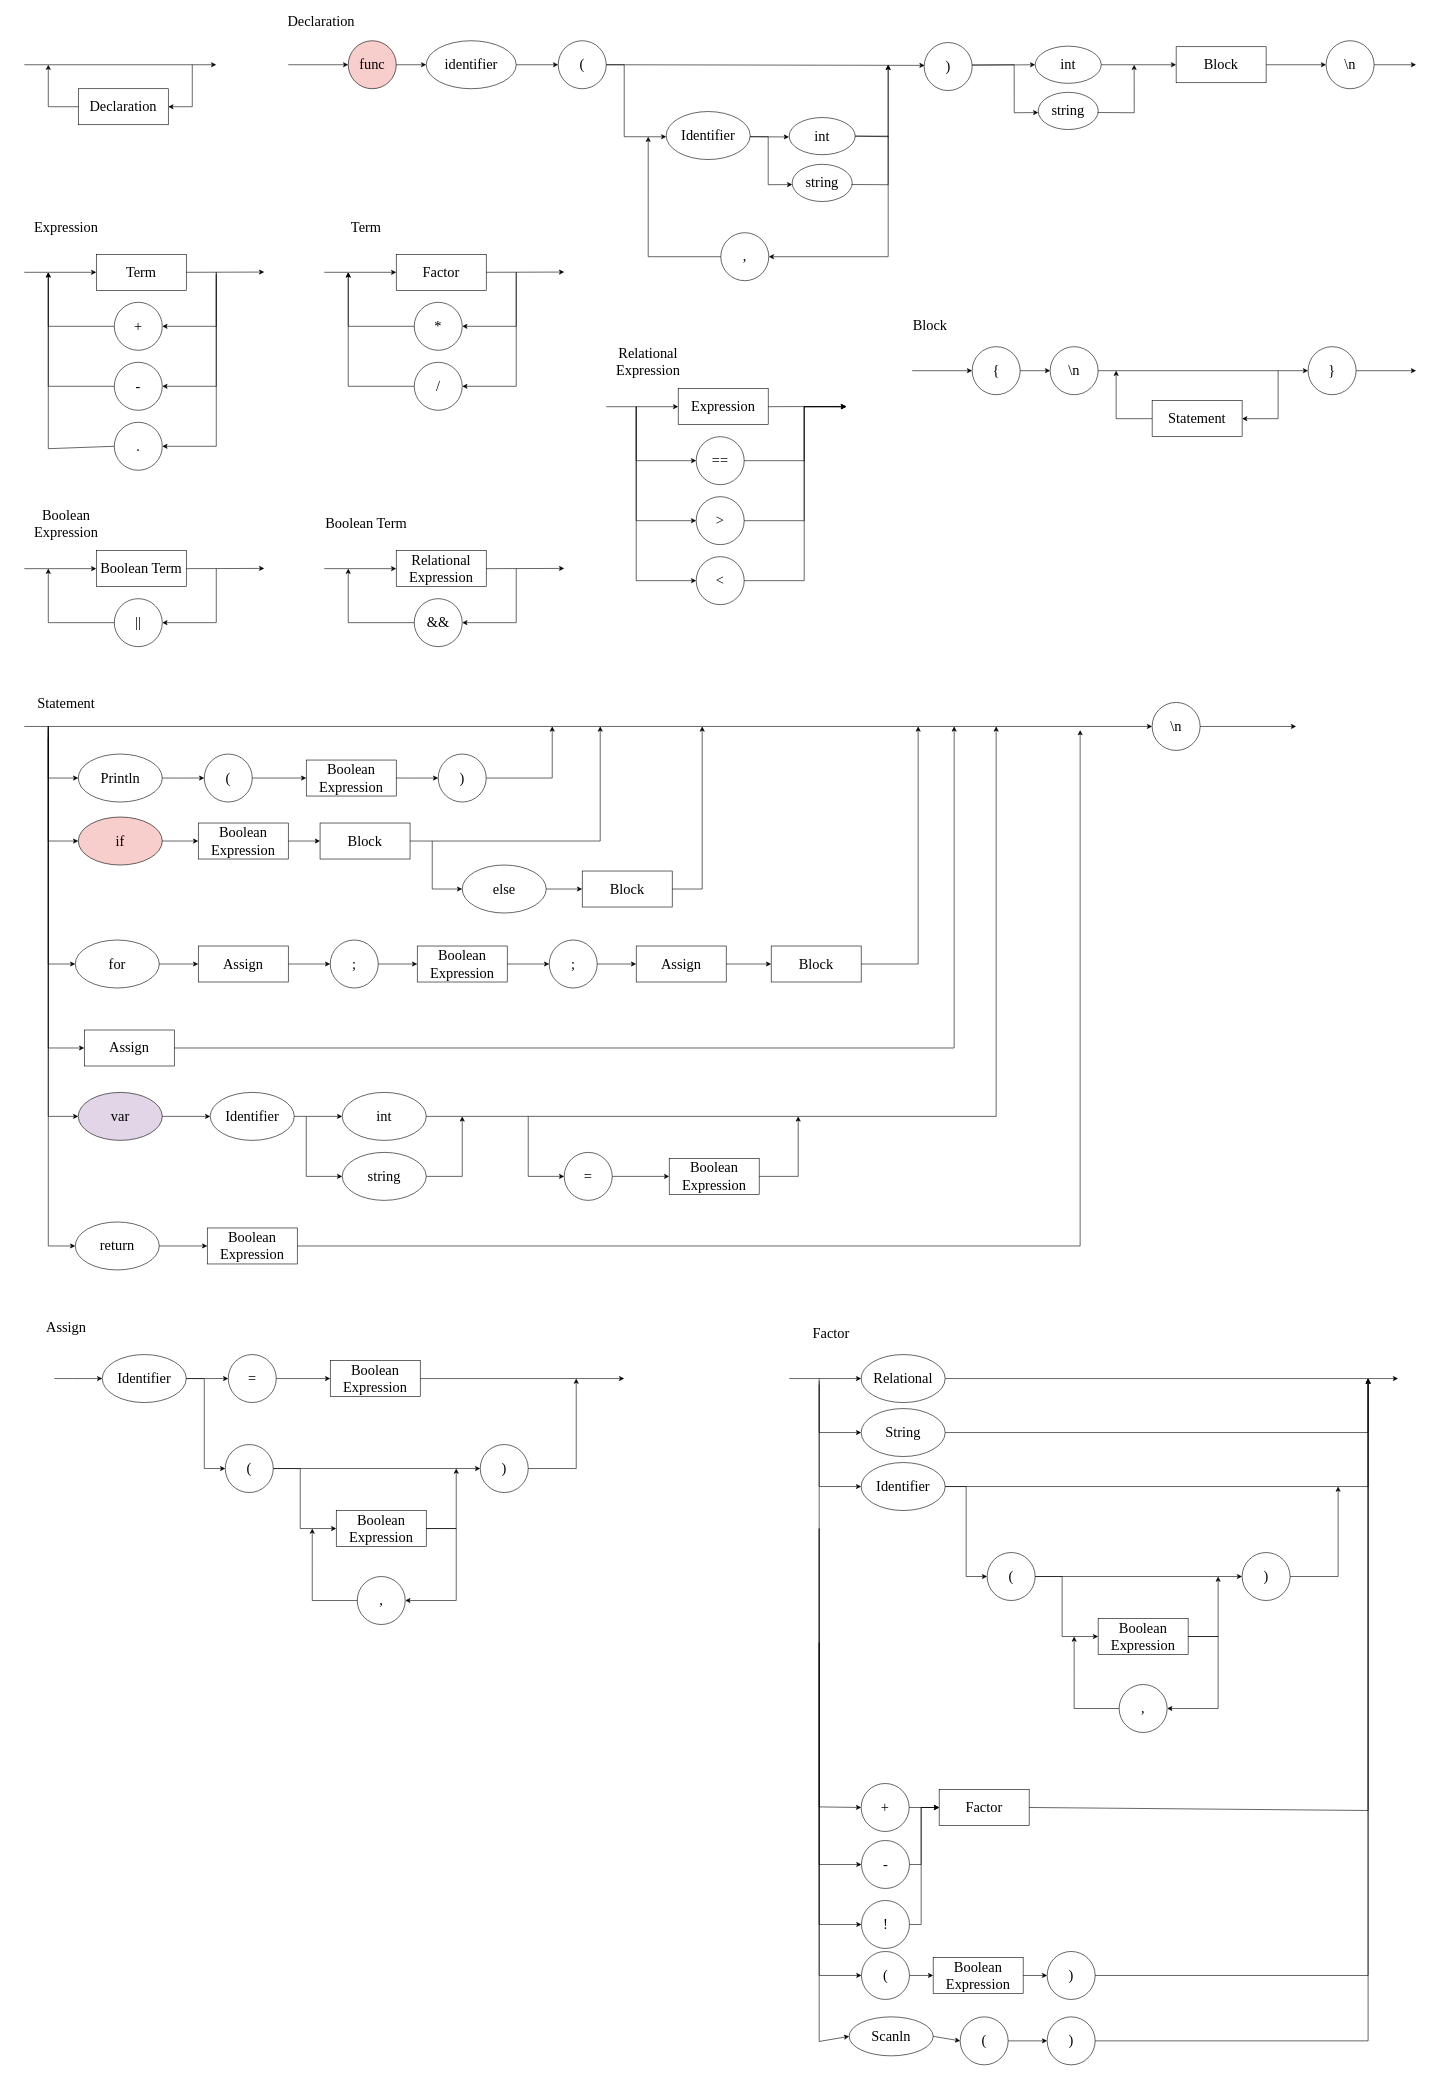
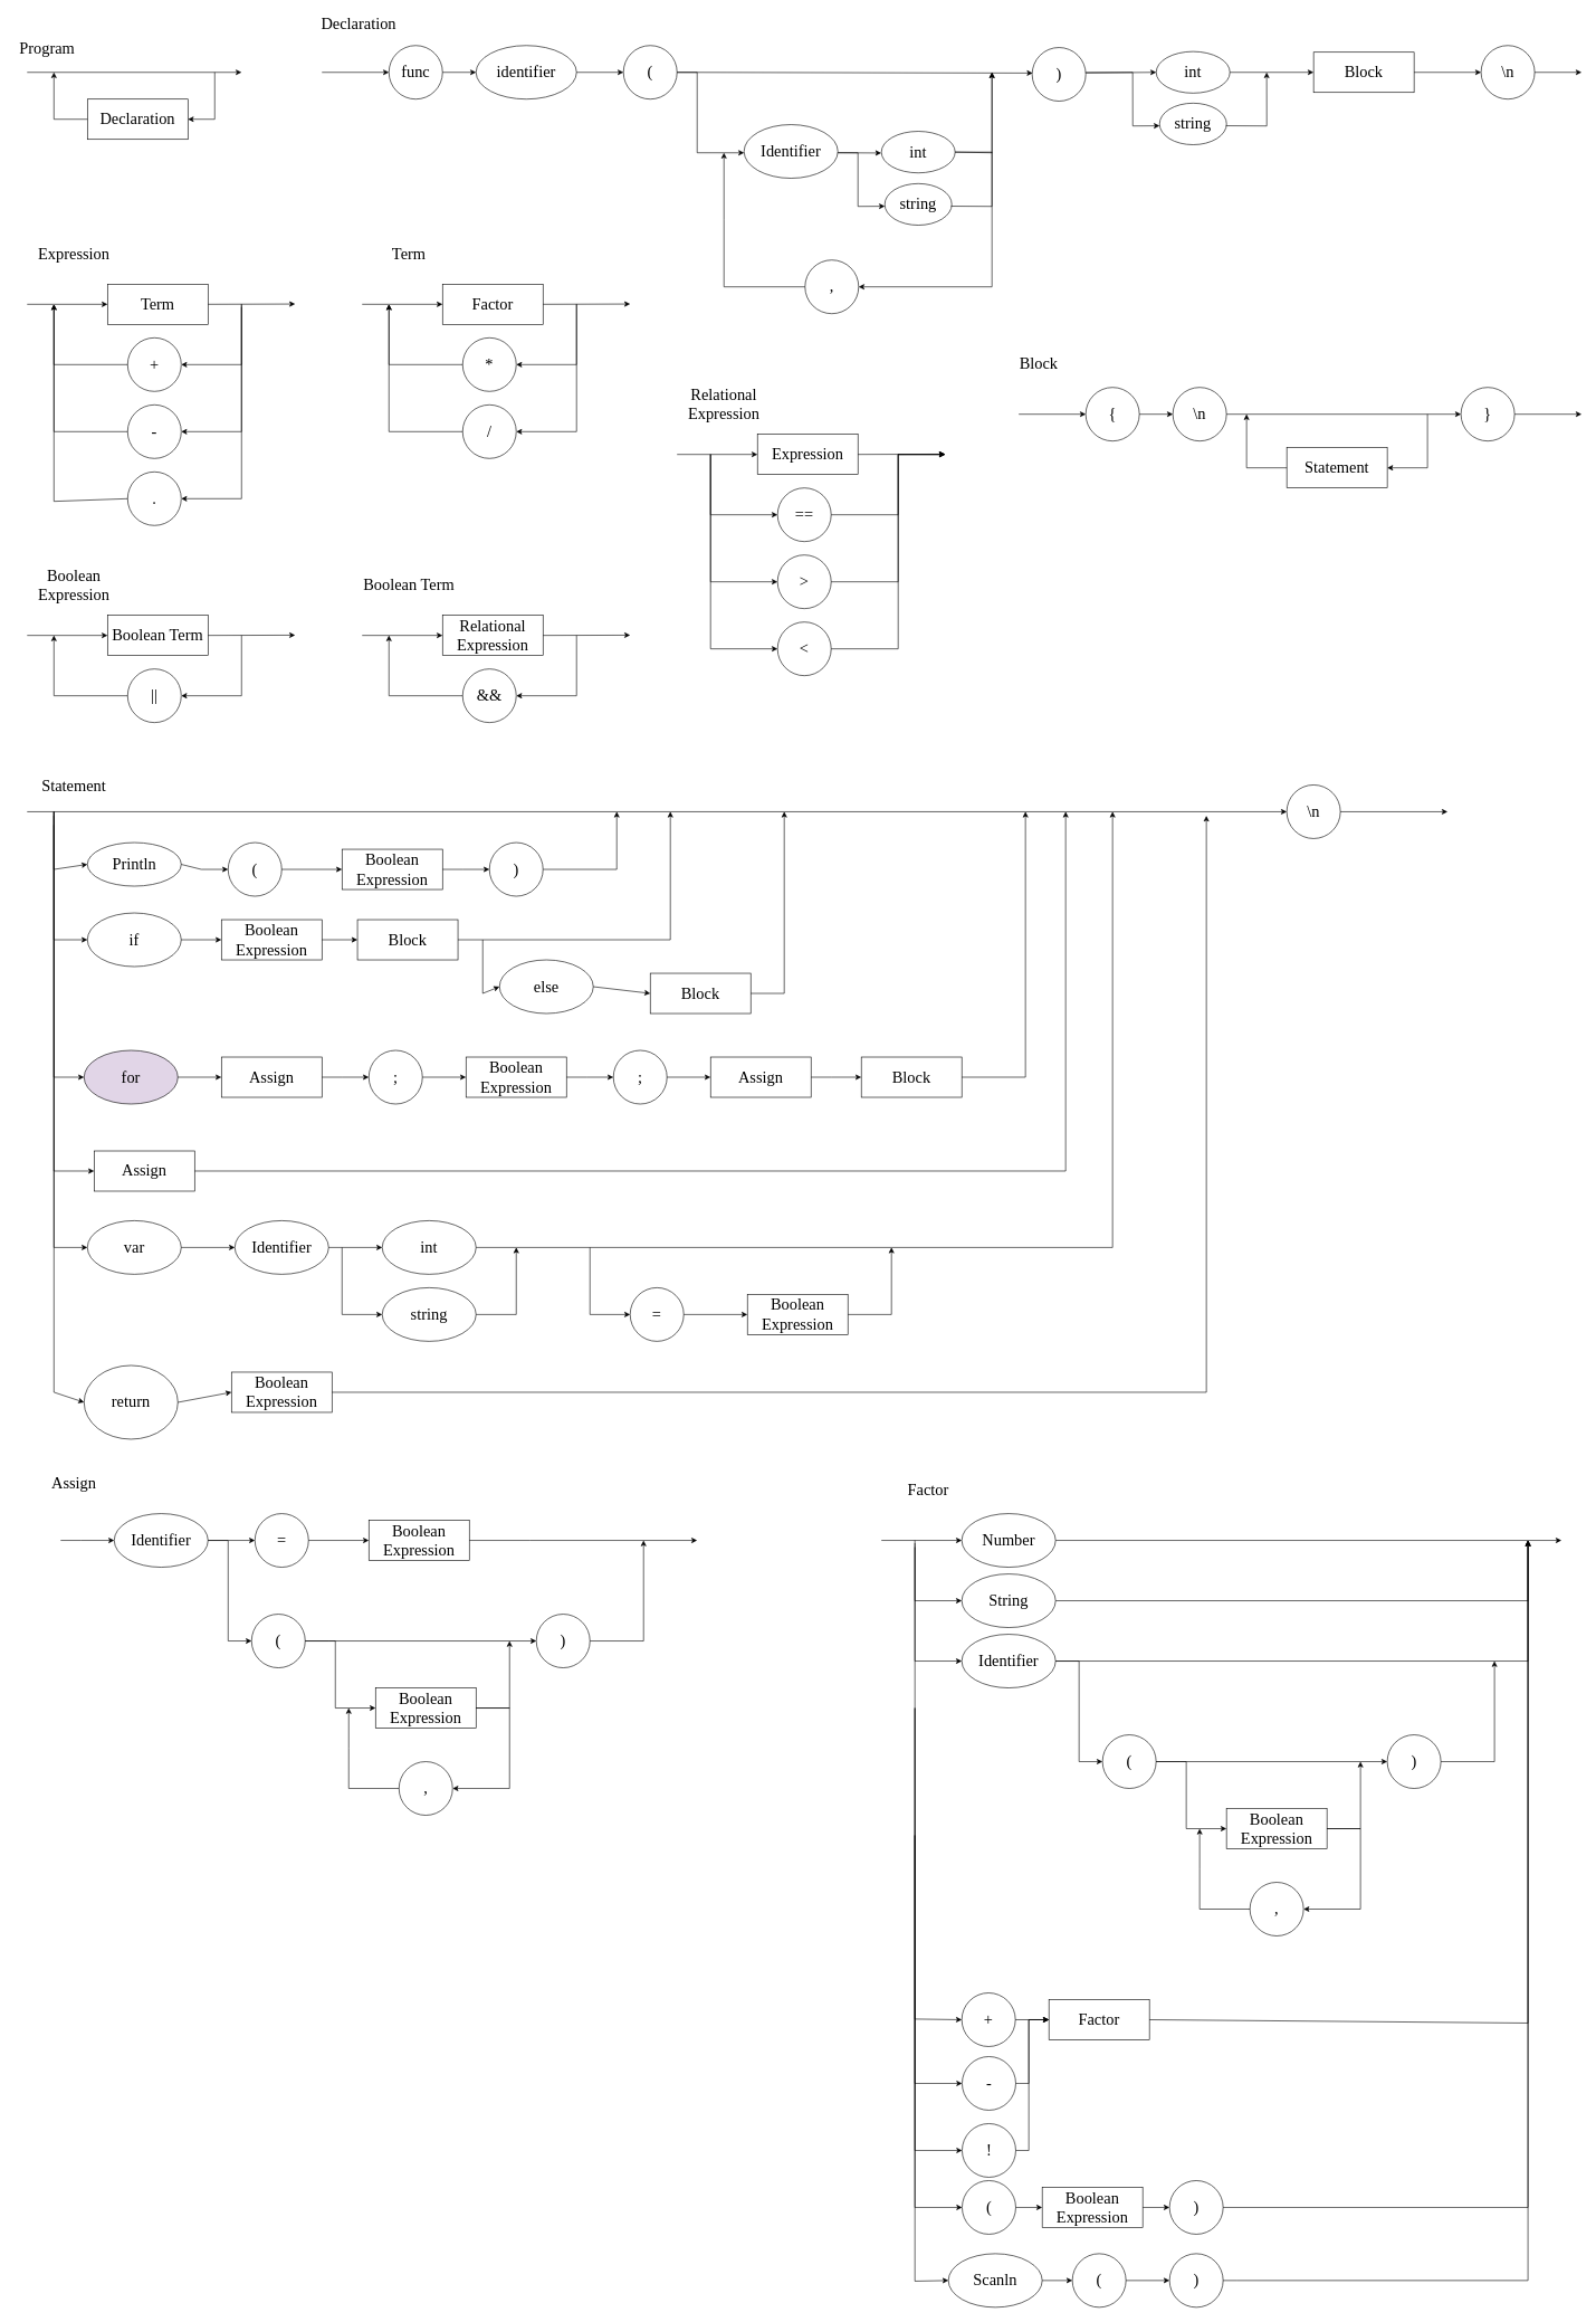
+ <mxCell id="2" value="Program" style="text;html=1;strokeColor=none;fillColor=none;align=center;verticalAlign=middle;whiteSpace=wrap;rounded=0;fontStyle=0;labelBackgroundColor=none;fontColor=#000000;fontFamily=Sora;fontSource=https%3A%2F%2Ffonts.googleapis.com%2Fcss%3Ffamily%3DSora;fontSize=24;" parent="1" vertex="1"><mxGeometry x="20" y="57" width="100" height="30" as="geometry" /></mxCell>
- <mxCell id="171" value="func" style="ellipse;whiteSpace=wrap;html=1;fontSize=24;fontStyle=0;fontFamily=Sora;fontSource=https%3A%2F%2Ffonts.googleapis.com%2Fcss%3Ffamily%3DSora;fillColor=#f8cecc;" vertex="1" parent="1"><mxGeometry x="580" y="67" width="80" height="80" as="geometry" /></mxCell>
+ <mxCell id="171" value="func" style="ellipse;whiteSpace=wrap;html=1;fontSize=24;fontStyle=0;fontFamily=Sora;fontSource=https%3A%2F%2Ffonts.googleapis.com%2Fcss%3Ffamily%3DSora;" vertex="1" parent="1"><mxGeometry x="580" y="67" width="80" height="80" as="geometry" /></mxCell>
- <mxCell id="16" value="Println" style="ellipse;whiteSpace=wrap;html=1;fontSize=24;fontStyle=0;fontFamily=Sora;fontSource=https%3A%2F%2Ffonts.googleapis.com%2Fcss%3Ffamily%3DSora;" parent="1" vertex="1"><mxGeometry x="130" y="1256" width="140" height="80" as="geometry" /></mxCell>
+ <mxCell id="16" value="Println" style="ellipse;whiteSpace=wrap;html=1;fontSize=24;fontStyle=0;fontFamily=Sora;fontSource=https%3A%2F%2Ffonts.googleapis.com%2Fcss%3Ffamily%3DSora;" parent="1" vertex="1"><mxGeometry x="130" y="1256" width="140" height="65" as="geometry" /></mxCell>
- <mxCell id="96" value="if" style="ellipse;whiteSpace=wrap;html=1;fontSize=24;fontStyle=0;fontFamily=Sora;fontSource=https%3A%2F%2Ffonts.googleapis.com%2Fcss%3Ffamily%3DSora;fillColor=#f8cecc;" parent="1" vertex="1"><mxGeometry x="130" y="1361" width="140" height="80" as="geometry" /></mxCell>
+ <mxCell id="96" value="if" style="ellipse;whiteSpace=wrap;html=1;fontSize=24;fontStyle=0;fontFamily=Sora;fontSource=https%3A%2F%2Ffonts.googleapis.com%2Fcss%3Ffamily%3DSora;" parent="1" vertex="1"><mxGeometry x="130" y="1361" width="140" height="80" as="geometry" /></mxCell>
- <mxCell id="102" value="else" style="ellipse;whiteSpace=wrap;html=1;fontSize=24;fontStyle=0;fontFamily=Sora;fontSource=https%3A%2F%2Ffonts.googleapis.com%2Fcss%3Ffamily%3DSora;" parent="1" vertex="1"><mxGeometry x="770" y="1441" width="140" height="80" as="geometry" /></mxCell>
+ <mxCell id="102" value="else" style="ellipse;whiteSpace=wrap;html=1;fontSize=24;fontStyle=0;fontFamily=Sora;fontSource=https%3A%2F%2Ffonts.googleapis.com%2Fcss%3Ffamily%3DSora;" parent="1" vertex="1"><mxGeometry x="745" y="1431" width="140" height="80" as="geometry" /></mxCell>
- <mxCell id="114" value="for" style="ellipse;whiteSpace=wrap;html=1;fontSize=24;fontStyle=0;fontFamily=Sora;fontSource=https%3A%2F%2Ffonts.googleapis.com%2Fcss%3Ffamily%3DSora;" parent="1" vertex="1"><mxGeometry x="125" y="1566" width="140" height="80" as="geometry" /></mxCell>
+ <mxCell id="114" value="for" style="ellipse;whiteSpace=wrap;html=1;fontSize=24;fontStyle=0;fontFamily=Sora;fontSource=https%3A%2F%2Ffonts.googleapis.com%2Fcss%3Ffamily%3DSora;fillColor=#e1d5e7;" parent="1" vertex="1"><mxGeometry x="125" y="1566" width="140" height="80" as="geometry" /></mxCell>
- <mxCell id="147" value="var" style="ellipse;whiteSpace=wrap;html=1;fontSize=24;fontStyle=0;fontFamily=Sora;fontSource=https%3A%2F%2Ffonts.googleapis.com%2Fcss%3Ffamily%3DSora;fillColor=#e1d5e7;" parent="1" vertex="1"><mxGeometry x="130" y="1820" width="140" height="80" as="geometry" /></mxCell>
+ <mxCell id="147" value="var" style="ellipse;whiteSpace=wrap;html=1;fontSize=24;fontStyle=0;fontFamily=Sora;fontSource=https%3A%2F%2Ffonts.googleapis.com%2Fcss%3Ffamily%3DSora;" parent="1" vertex="1"><mxGeometry x="130" y="1820" width="140" height="80" as="geometry" /></mxCell>
- <mxCell id="200" value="return" style="ellipse;whiteSpace=wrap;html=1;fontSize=24;fontStyle=0;fontFamily=Sora;fontSource=https%3A%2F%2Ffonts.googleapis.com%2Fcss%3Ffamily%3DSora;" vertex="1" parent="1"><mxGeometry x="125" y="2036" width="140" height="80" as="geometry" /></mxCell>
+ <mxCell id="200" value="return" style="ellipse;whiteSpace=wrap;html=1;fontSize=24;fontStyle=0;fontFamily=Sora;fontSource=https%3A%2F%2Ffonts.googleapis.com%2Fcss%3Ffamily%3DSora;" vertex="1" parent="1"><mxGeometry x="125" y="2036" width="140" height="110" as="geometry" /></mxCell>
- <mxCell id="43" value="Relational" style="ellipse;whiteSpace=wrap;html=1;fontSize=24;fontStyle=0;fontFamily=Sora;fontSource=https%3A%2F%2Ffonts.googleapis.com%2Fcss%3Ffamily%3DSora;" parent="1" vertex="1"><mxGeometry x="1435" y="2257" width="140" height="80" as="geometry" /></mxCell>
+ <mxCell id="43" value="Number" style="ellipse;whiteSpace=wrap;html=1;fontSize=24;fontStyle=0;fontFamily=Sora;fontSource=https%3A%2F%2Ffonts.googleapis.com%2Fcss%3Ffamily%3DSora;" parent="1" vertex="1"><mxGeometry x="1435" y="2257" width="140" height="80" as="geometry" /></mxCell>
- <mxCell id="108" value="Scanln" style="ellipse;whiteSpace=wrap;html=1;fontSize=24;fontStyle=0;fontFamily=Sora;fontSource=https%3A%2F%2Ffonts.googleapis.com%2Fcss%3Ffamily%3DSora;" parent="1" vertex="1"><mxGeometry x="1415" y="3361" width="140" height="65" as="geometry" /></mxCell>
+ <mxCell id="108" value="Scanln" style="ellipse;whiteSpace=wrap;html=1;fontSize=24;fontStyle=0;fontFamily=Sora;fontSource=https%3A%2F%2Ffonts.googleapis.com%2Fcss%3Ffamily%3DSora;" parent="1" vertex="1"><mxGeometry x="1415" y="3361" width="140" height="80" as="geometry" /></mxCell>
